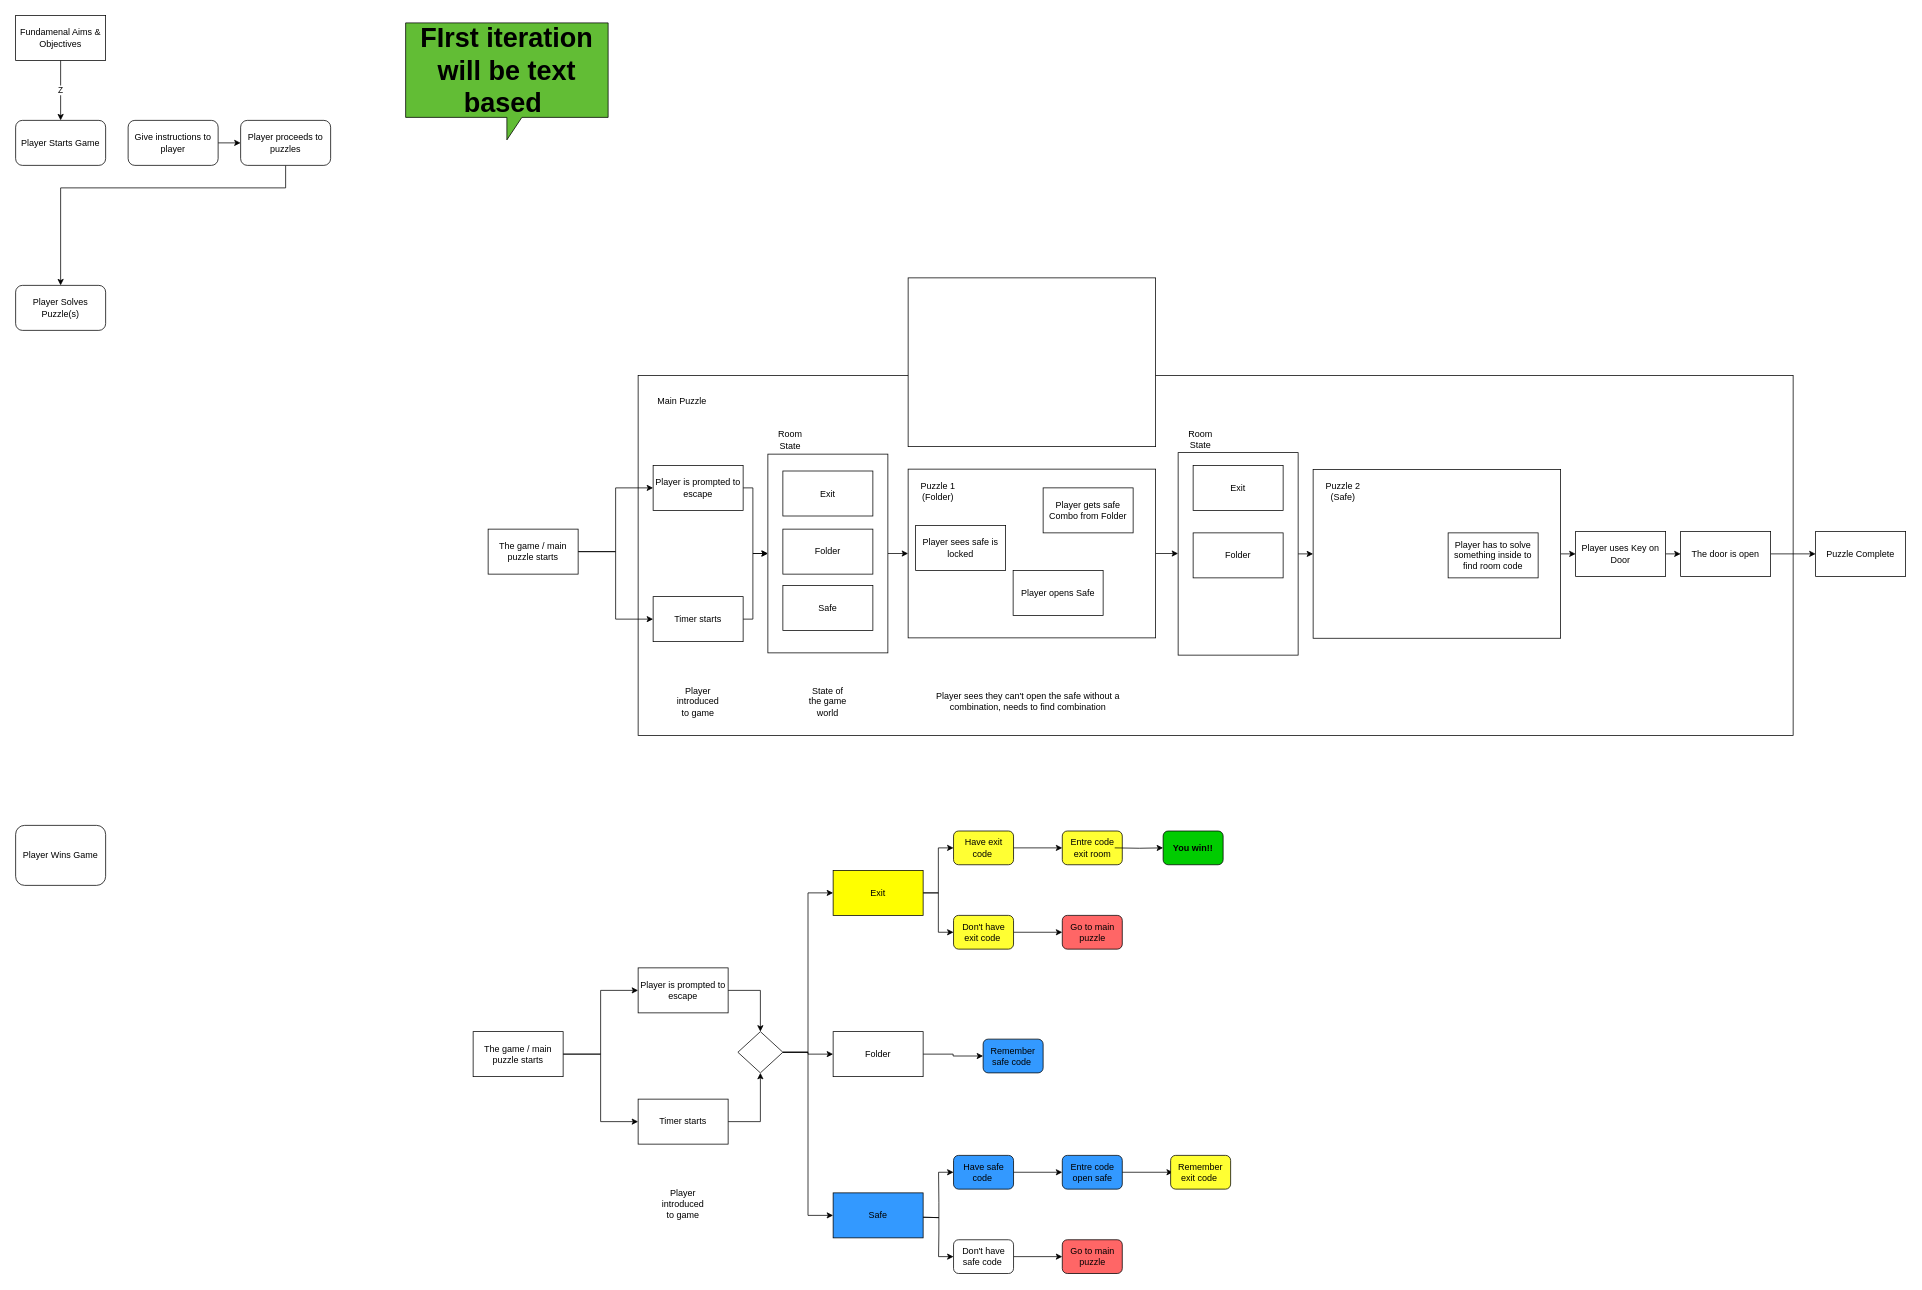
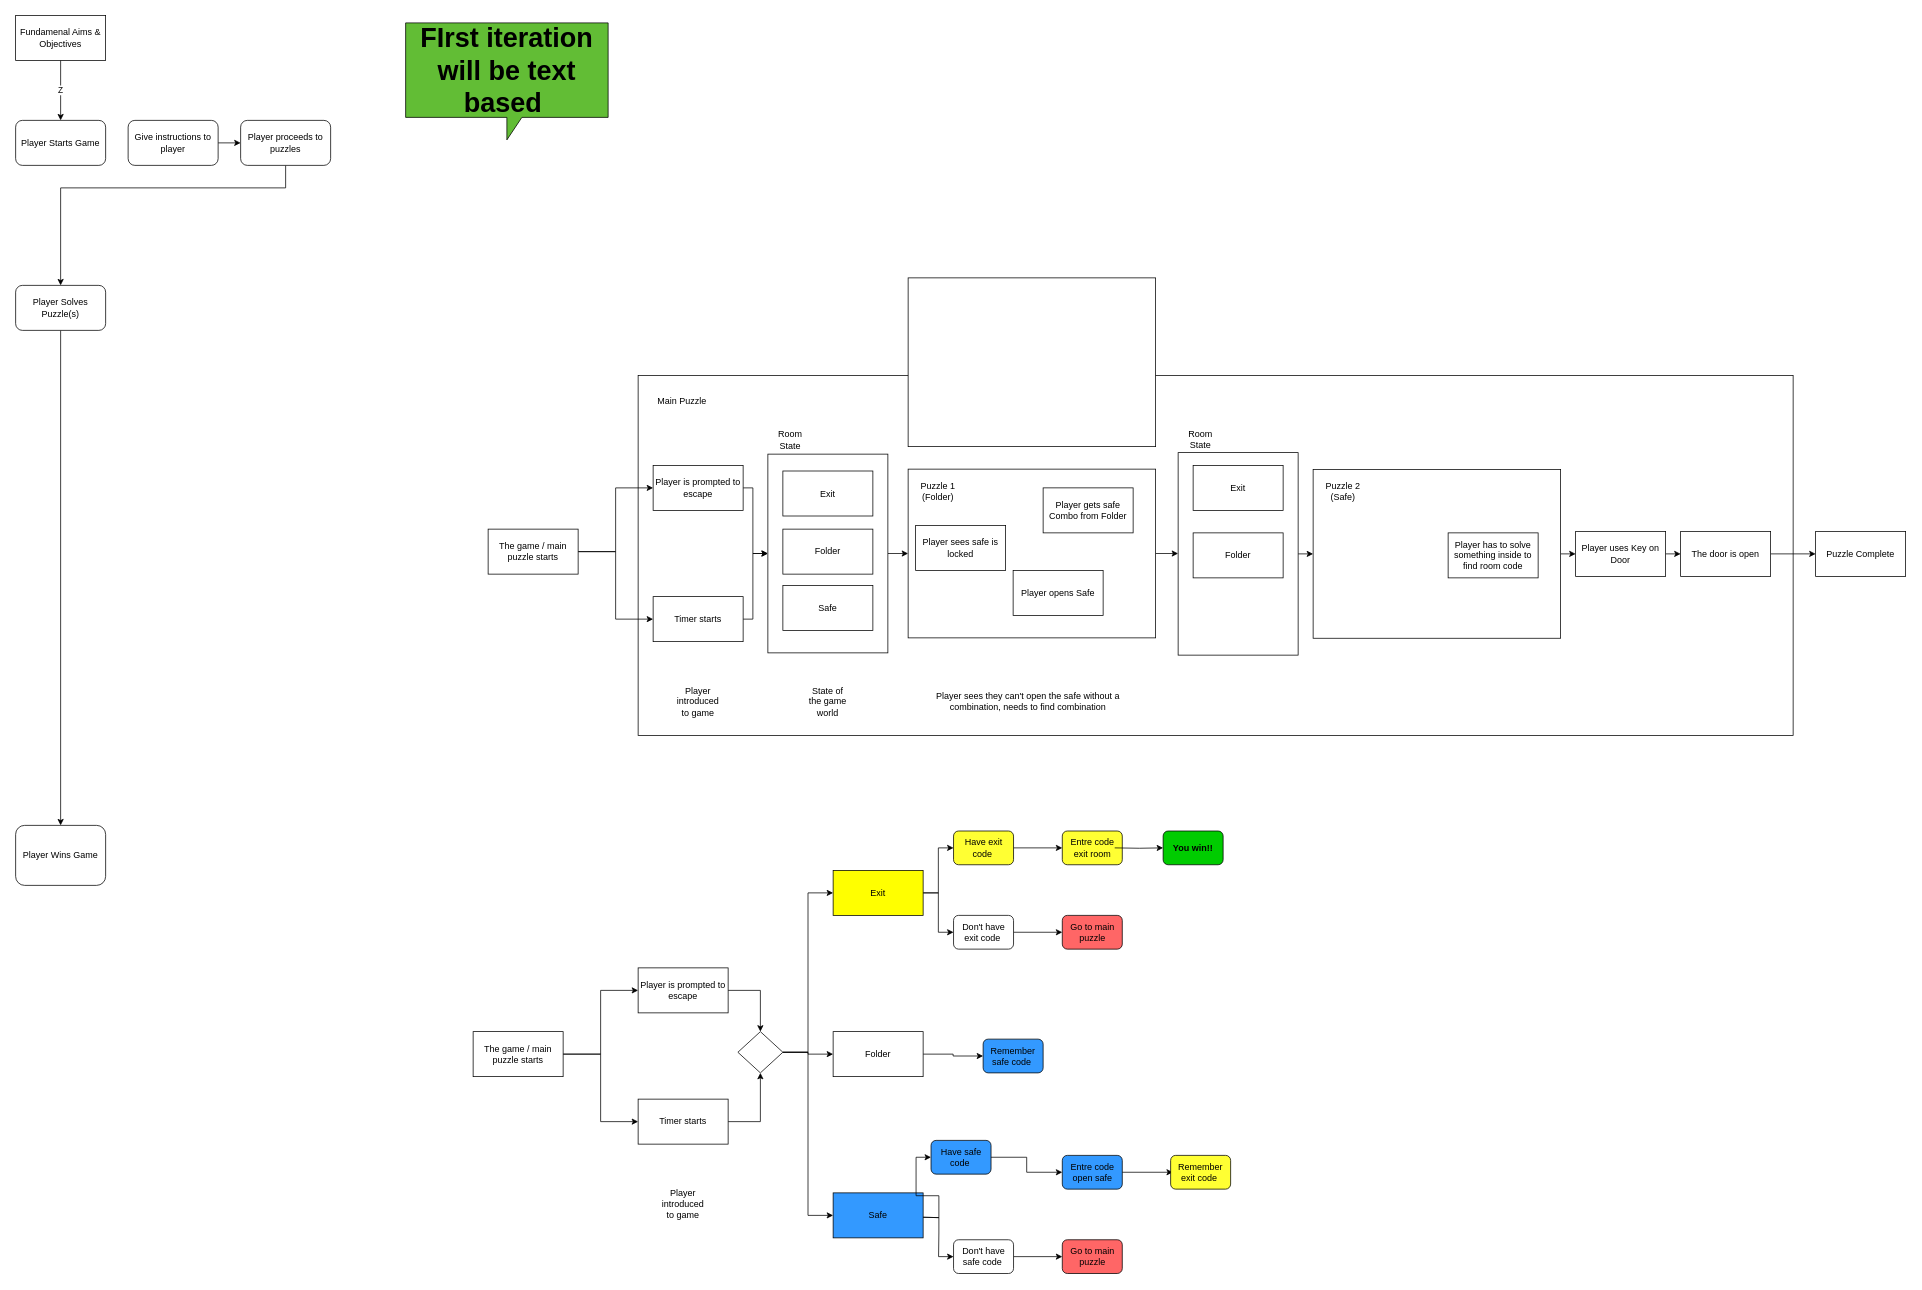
+ <mxCell id="10" style="edgeStyle=orthogonalEdgeStyle;rounded=0;orthogonalLoop=1;jettySize=auto;html=1;exitX=0.5;exitY=1;exitDx=0;exitDy=0;entryX=0.5;entryY=0;entryDx=0;entryDy=0;" parent="1" source="11" target="12" edge="1"><mxGeometry relative="1" as="geometry" /></mxCell>
- <mxCell id="69" value="Don't have exit code&amp;nbsp;" style="rounded=1;whiteSpace=wrap;html=1;fillColor=#ffff33;" parent="1" vertex="1"><mxGeometry x="1270.55" y="1220" width="80" height="45" as="geometry" /></mxCell>
+ <mxCell id="69" value="Don't have exit code&amp;nbsp;" style="rounded=1;whiteSpace=wrap;html=1;" parent="1" vertex="1"><mxGeometry x="1270.55" y="1220" width="80" height="45" as="geometry" /></mxCell>
- <mxCell id="80" value="Have safe code&amp;nbsp;" style="rounded=1;whiteSpace=wrap;html=1;fillColor=#3399FF;" vertex="1" parent="1"><mxGeometry x="1270.55" y="1540" width="80" height="45" as="geometry" /></mxCell>
+ <mxCell id="80" value="Have safe code&amp;nbsp;" style="rounded=1;whiteSpace=wrap;html=1;fillColor=#3399FF;" vertex="1" parent="1"><mxGeometry x="1240.55" y="1520" width="80" height="45" as="geometry" /></mxCell>
